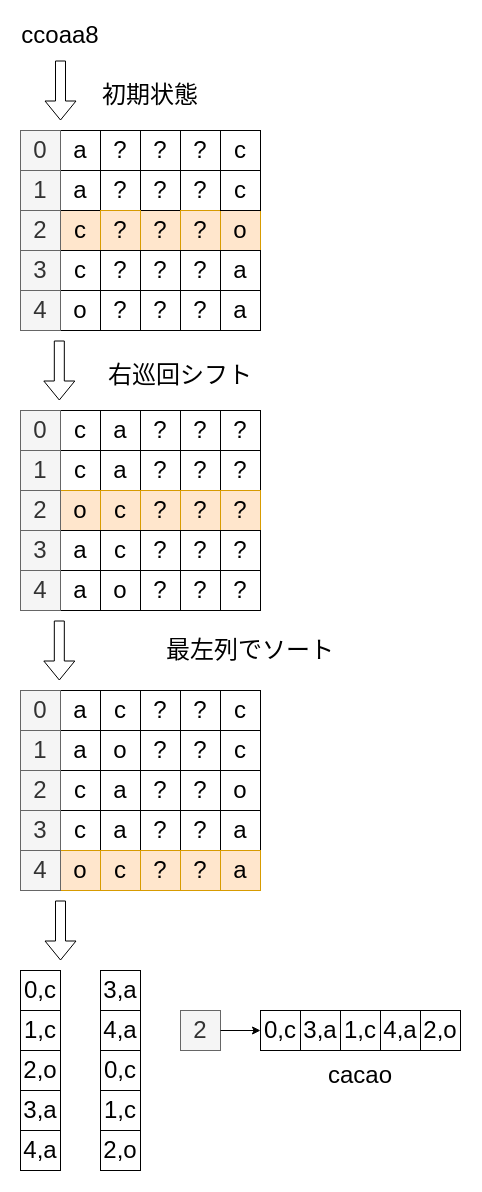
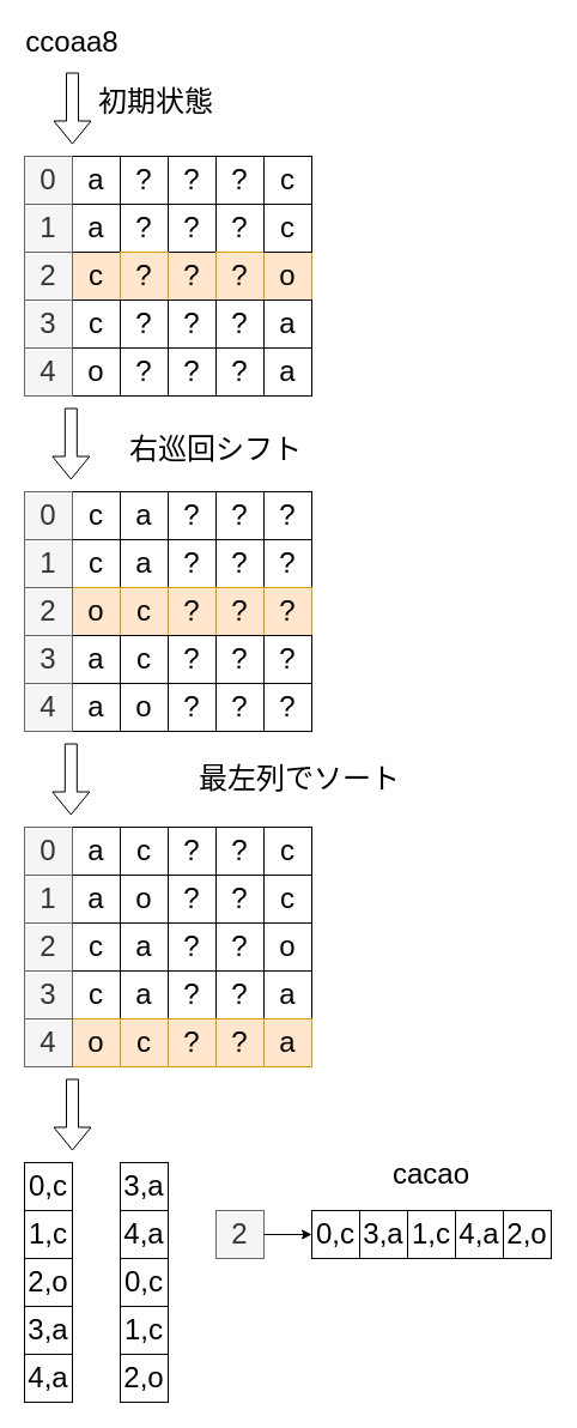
- <mxCell id="69" value="初期状態" style="text;html=1;align=center;verticalAlign=middle;whiteSpace=wrap;rounded=0;fontSize=24;" vertex="1" parent="1"><mxGeometry x="100" y="80" width="100" height="30" as="geometry" /></mxCell>
+ <mxCell id="69" value="初期状態" style="text;html=1;align=center;verticalAlign=middle;whiteSpace=wrap;rounded=0;fontSize=24;" vertex="1" parent="1"><mxGeometry x="80" y="70" width="100" height="30" as="geometry" /></mxCell>
- <mxCell id="32" value="cacao" style="text;html=1;align=center;verticalAlign=middle;whiteSpace=wrap;rounded=0;fontSize=24;" vertex="1" parent="1"><mxGeometry x="320" y="1060" width="80" height="30" as="geometry" /></mxCell>
+ <mxCell id="32" value="cacao" style="text;html=1;align=center;verticalAlign=middle;whiteSpace=wrap;rounded=0;fontSize=24;" vertex="1" parent="1"><mxGeometry x="320" y="965" width="80" height="30" as="geometry" /></mxCell>
